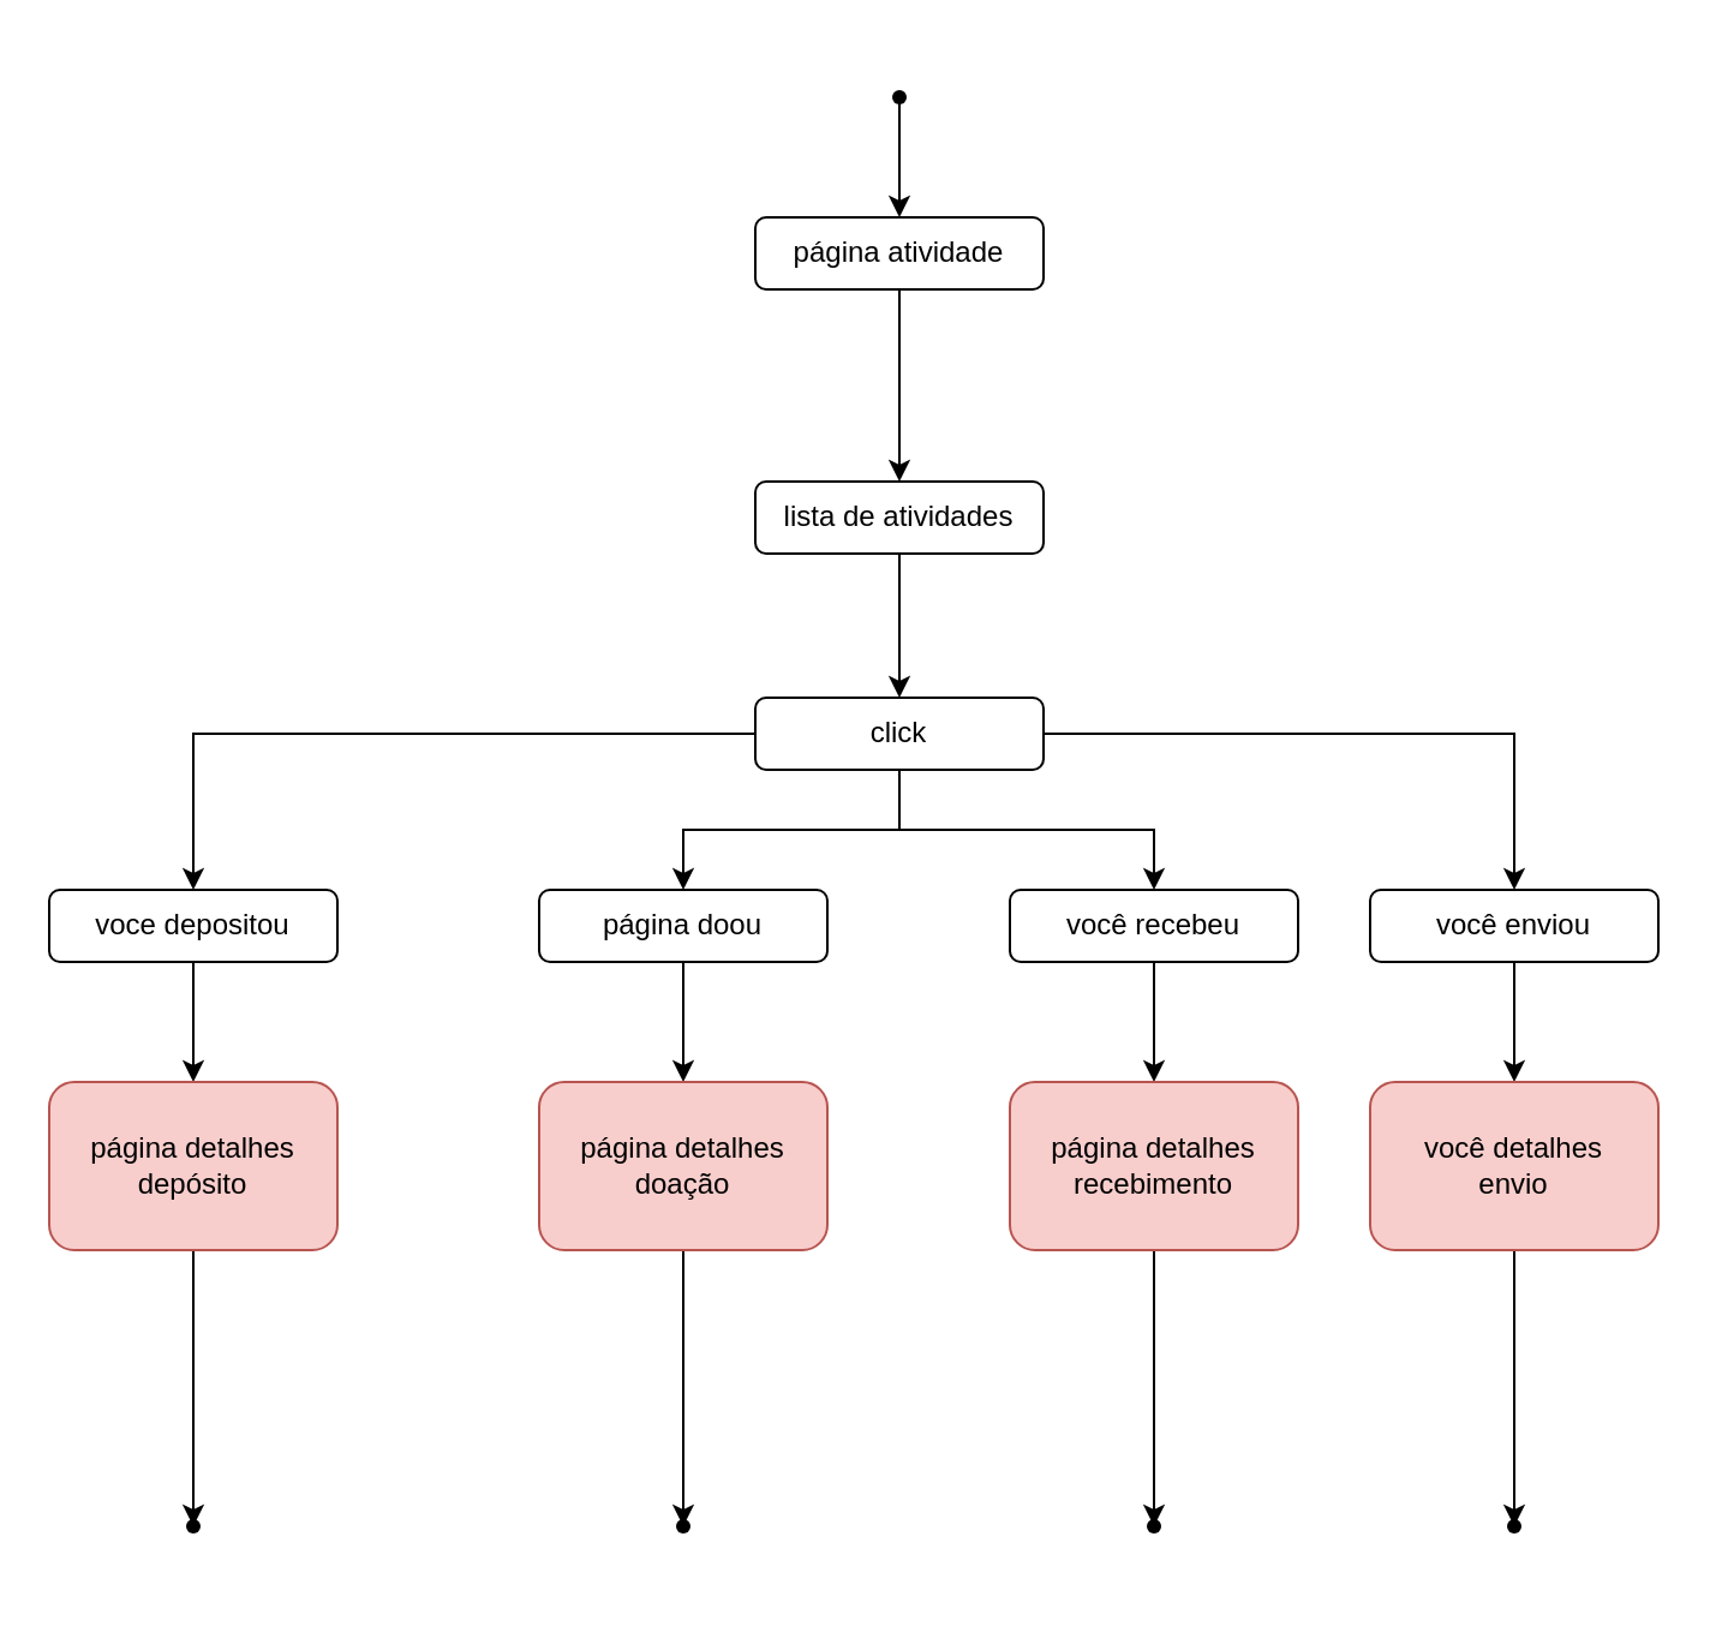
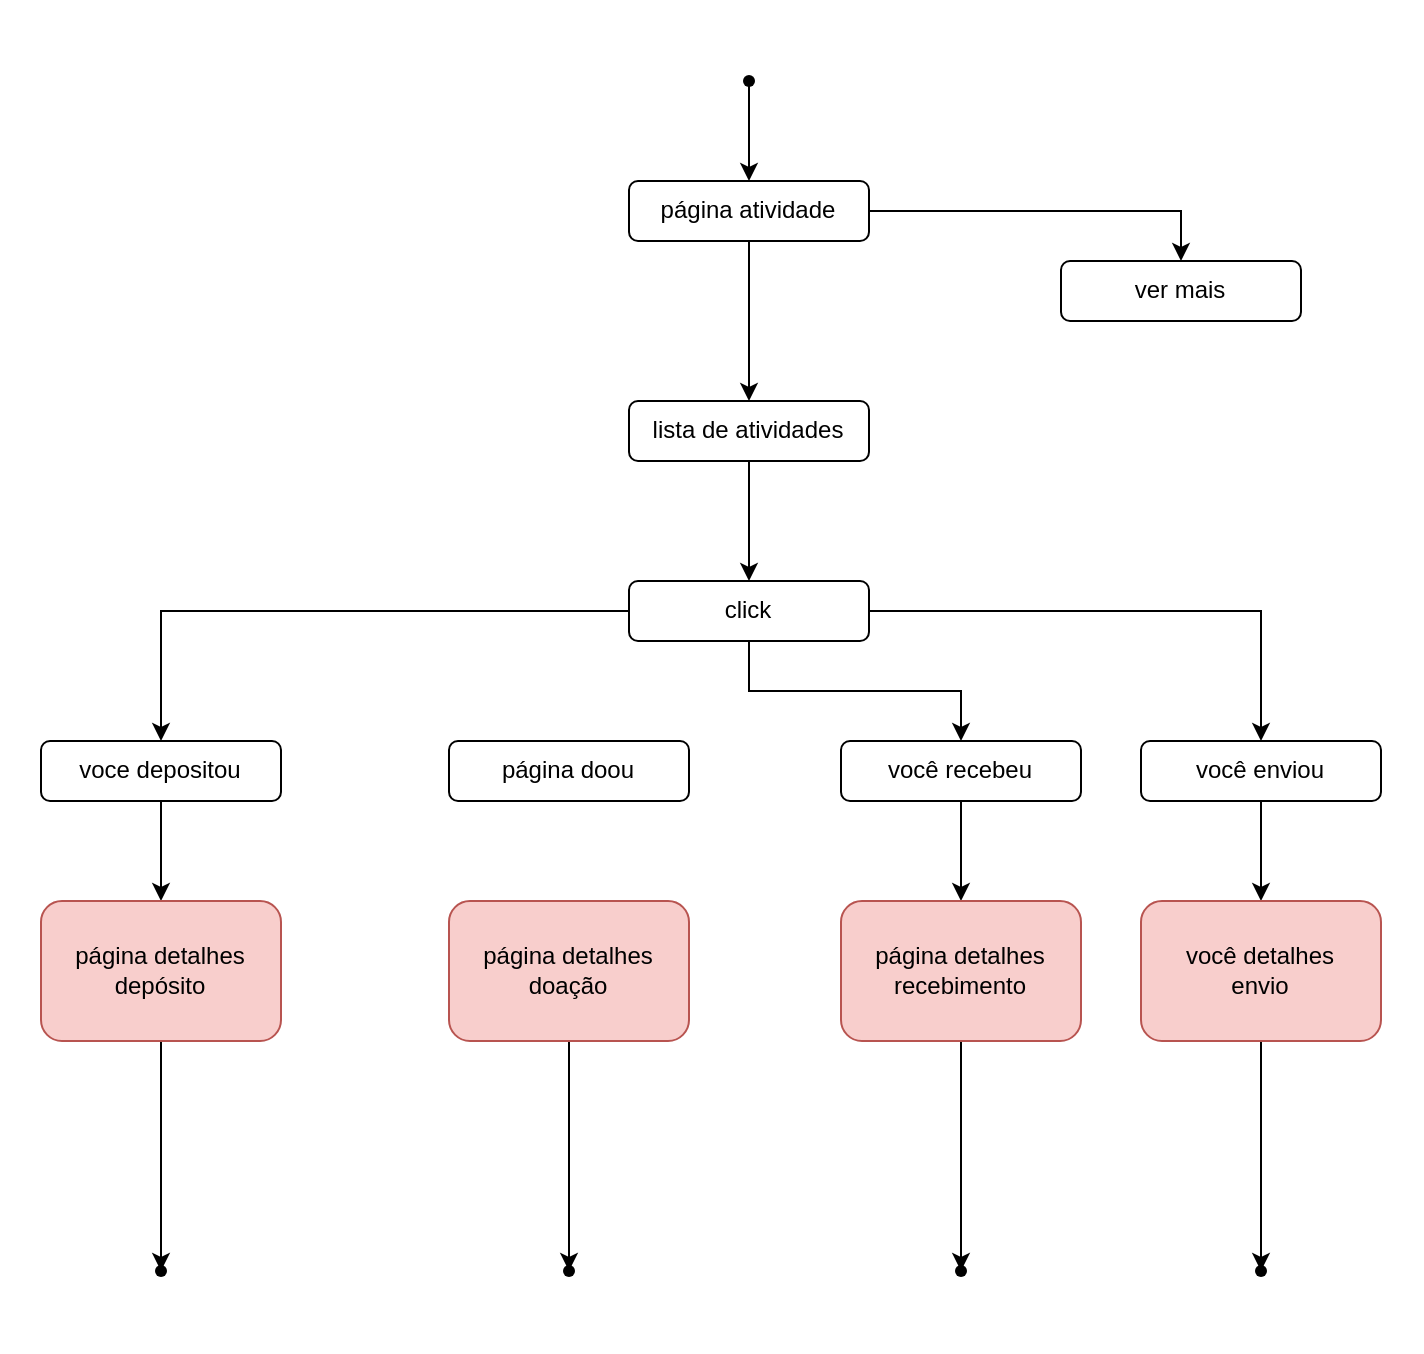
+ <mxCell id="3" value="" style="edgeStyle=orthogonalEdgeStyle;rounded=0;orthogonalLoop=1;jettySize=auto;html=1;" parent="1" source="4" target="9" edge="1"><mxGeometry relative="1" as="geometry" /></mxCell>
+ <mxCell id="9" value="ver mais" style="rounded=1;whiteSpace=wrap;html=1;" parent="1" vertex="1"><mxGeometry x="530" y="130" width="120" height="30" as="geometry" /></mxCell>
- <mxCell id="11" value="" style="edgeStyle=orthogonalEdgeStyle;rounded=0;orthogonalLoop=1;jettySize=auto;html=1;" parent="1" source="14" target="18" edge="1"><mxGeometry relative="1" as="geometry" /></mxCell>
- <mxCell id="17" value="" style="edgeStyle=orthogonalEdgeStyle;rounded=0;orthogonalLoop=1;jettySize=auto;html=1;" parent="1" source="18" target="26" edge="1"><mxGeometry relative="1" as="geometry" /></mxCell>
